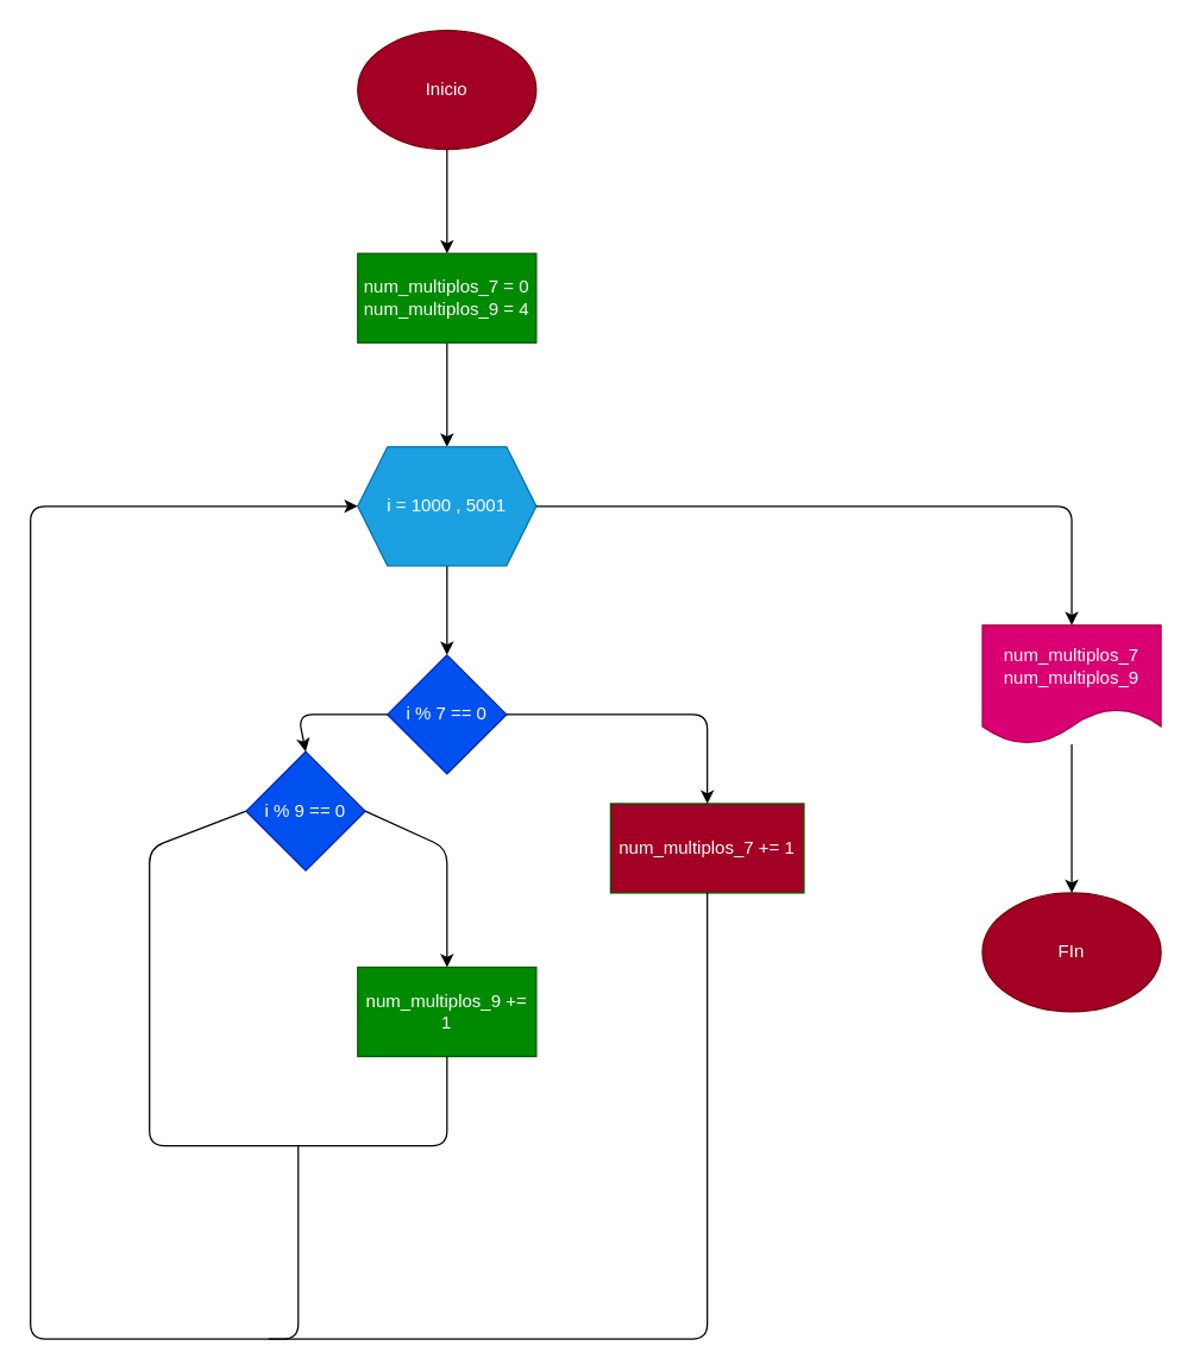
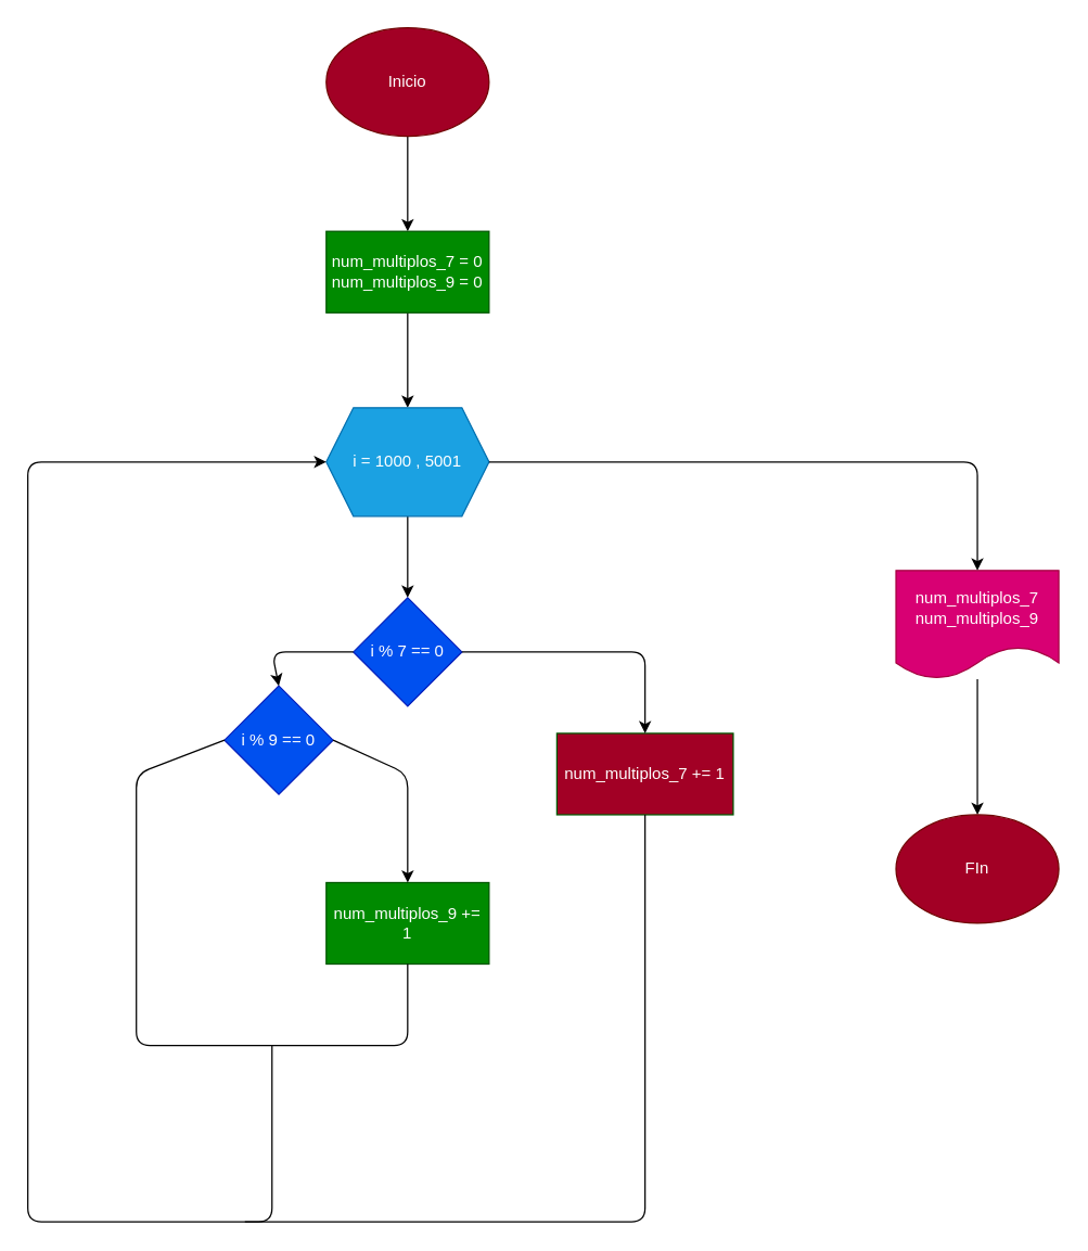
- <mxCell id="5" value="num_multiplos_7 = 0&lt;br&gt;num_multiplos_9 = 4" style="rounded=0;whiteSpace=wrap;html=1;fillColor=#008a00;fontColor=#ffffff;strokeColor=#005700;" parent="1" vertex="1"><mxGeometry x="240" y="170" width="120" height="60" as="geometry" /></mxCell>
+ <mxCell id="5" value="num_multiplos_7 = 0&lt;br&gt;num_multiplos_9 = 0" style="rounded=0;whiteSpace=wrap;html=1;fillColor=#008a00;fontColor=#ffffff;strokeColor=#005700;" parent="1" vertex="1"><mxGeometry x="240" y="170" width="120" height="60" as="geometry" /></mxCell>
